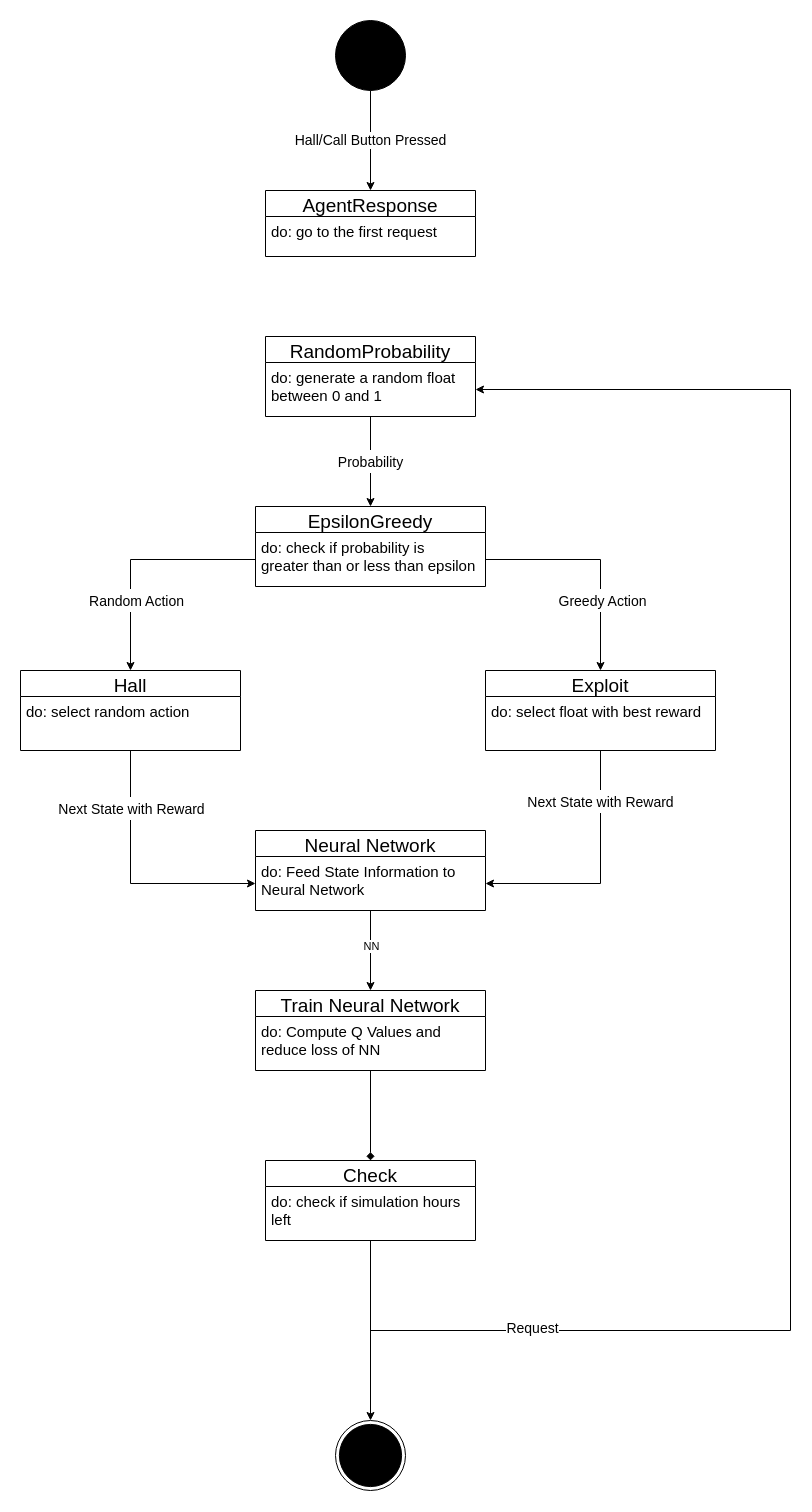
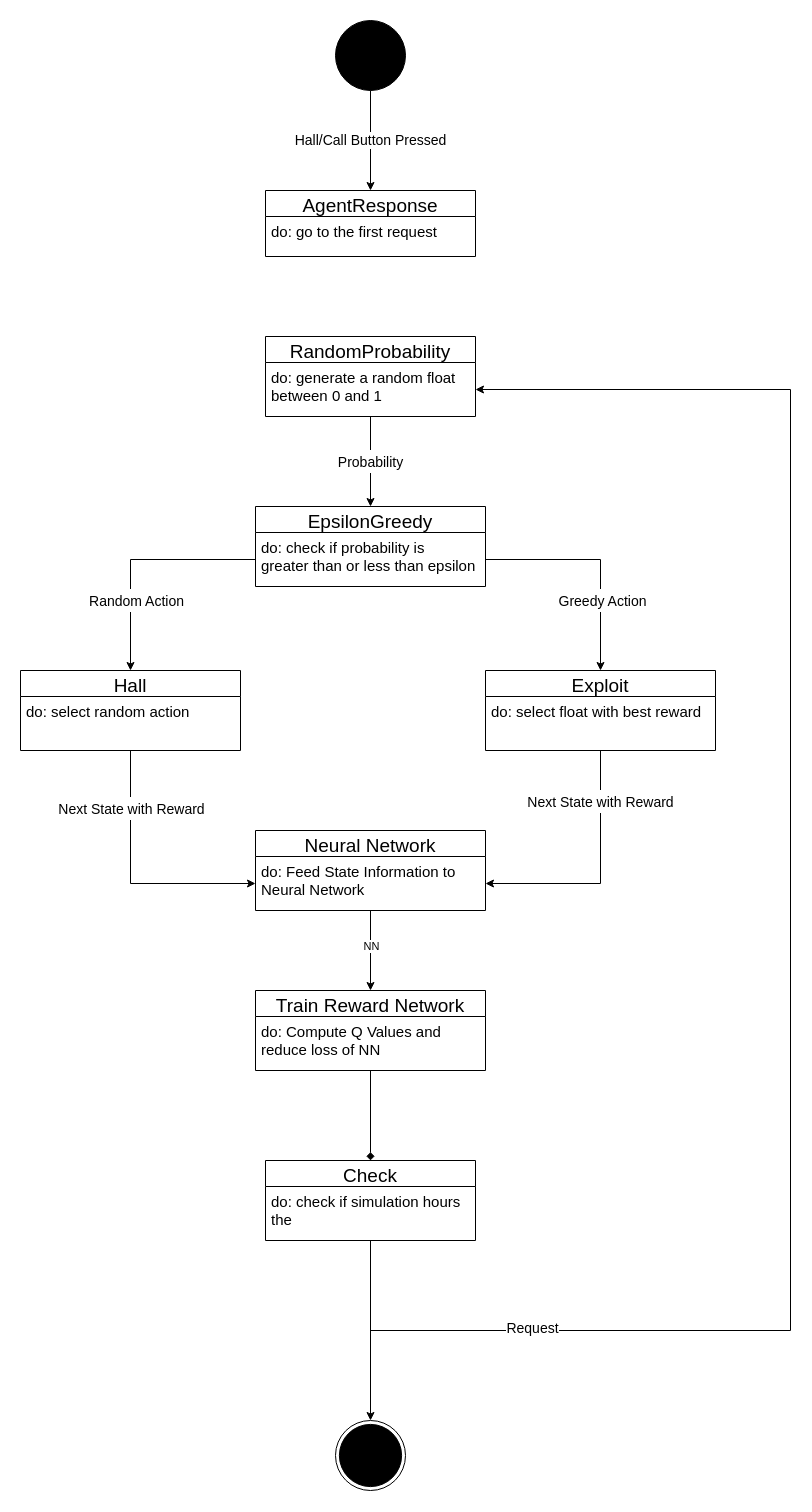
- <mxCell id="33" value="Train Neural Network" style="swimlane;fontStyle=0;childLayout=stackLayout;horizontal=1;startSize=26;fillColor=none;horizontalStack=0;resizeParent=1;resizeParentMax=0;resizeLast=0;collapsible=1;marginBottom=0;fontSize=19;" vertex="1" parent="1"><mxGeometry x="255" y="990" width="230" height="80" as="geometry" /></mxCell>
+ <mxCell id="33" value="Train Reward Network" style="swimlane;fontStyle=0;childLayout=stackLayout;horizontal=1;startSize=26;fillColor=none;horizontalStack=0;resizeParent=1;resizeParentMax=0;resizeLast=0;collapsible=1;marginBottom=0;fontSize=19;" vertex="1" parent="1"><mxGeometry x="255" y="990" width="230" height="80" as="geometry" /></mxCell>
- <mxCell id="36" value="do: check if simulation hours &#10;left" style="text;strokeColor=none;fillColor=none;align=left;verticalAlign=top;spacingLeft=4;spacingRight=4;overflow=hidden;rotatable=0;points=[[0,0.5],[1,0.5]];portConstraint=eastwest;fontSize=15;" vertex="1" parent="35"><mxGeometry y="26" width="210" height="54" as="geometry" /></mxCell>
+ <mxCell id="36" value="do: check if simulation hours &#10;the" style="text;strokeColor=none;fillColor=none;align=left;verticalAlign=top;spacingLeft=4;spacingRight=4;overflow=hidden;rotatable=0;points=[[0,0.5],[1,0.5]];portConstraint=eastwest;fontSize=15;" vertex="1" parent="35"><mxGeometry y="26" width="210" height="54" as="geometry" /></mxCell>
